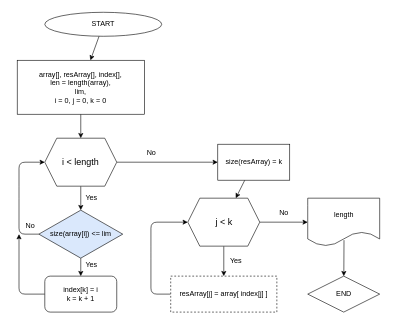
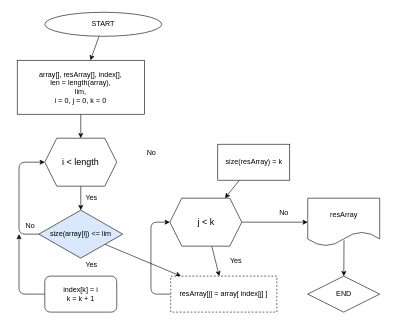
- <mxCell id="7" value="" style="edgeStyle=none;html=1;" edge="1" parent="1" source="8" target="15"><mxGeometry relative="1" as="geometry" /></mxCell>
- <mxCell id="22" value="length" style="shape=document;whiteSpace=wrap;html=1;boundedLbl=1;" vertex="1" parent="1"><mxGeometry x="512.5" y="330" width="120" height="80" as="geometry" /></mxCell>
+ <mxCell id="22" value="resArray" style="shape=document;whiteSpace=wrap;html=1;boundedLbl=1;" vertex="1" parent="1"><mxGeometry x="512.5" y="330" width="120" height="80" as="geometry" /></mxCell>
- <mxCell id="18" value="&lt;font style=&quot;font-size: 15px&quot;&gt;j &amp;lt; k&lt;/font&gt;" style="shape=hexagon;perimeter=hexagonPerimeter2;whiteSpace=wrap;html=1;fixedSize=1;" vertex="1" parent="1"><mxGeometry x="312.5" y="330" width="120" height="80" as="geometry" /></mxCell>
+ <mxCell id="18" value="&lt;font style=&quot;font-size: 15px&quot;&gt;j &amp;lt; k&lt;/font&gt;" style="shape=hexagon;perimeter=hexagonPerimeter2;whiteSpace=wrap;html=1;fixedSize=1;" vertex="1" parent="1"><mxGeometry x="282.5" y="330" width="120" height="80" as="geometry" /></mxCell>
- <mxCell id="10" value="" style="edgeStyle=none;html=1;" edge="1" parent="1" source="11" target="13"><mxGeometry relative="1" as="geometry" /></mxCell>
+ <mxCell id="10" value="" style="edgeStyle=none;html=1;" edge="1" parent="1" source="11" target="20"><mxGeometry relative="1" as="geometry" /></mxCell>
